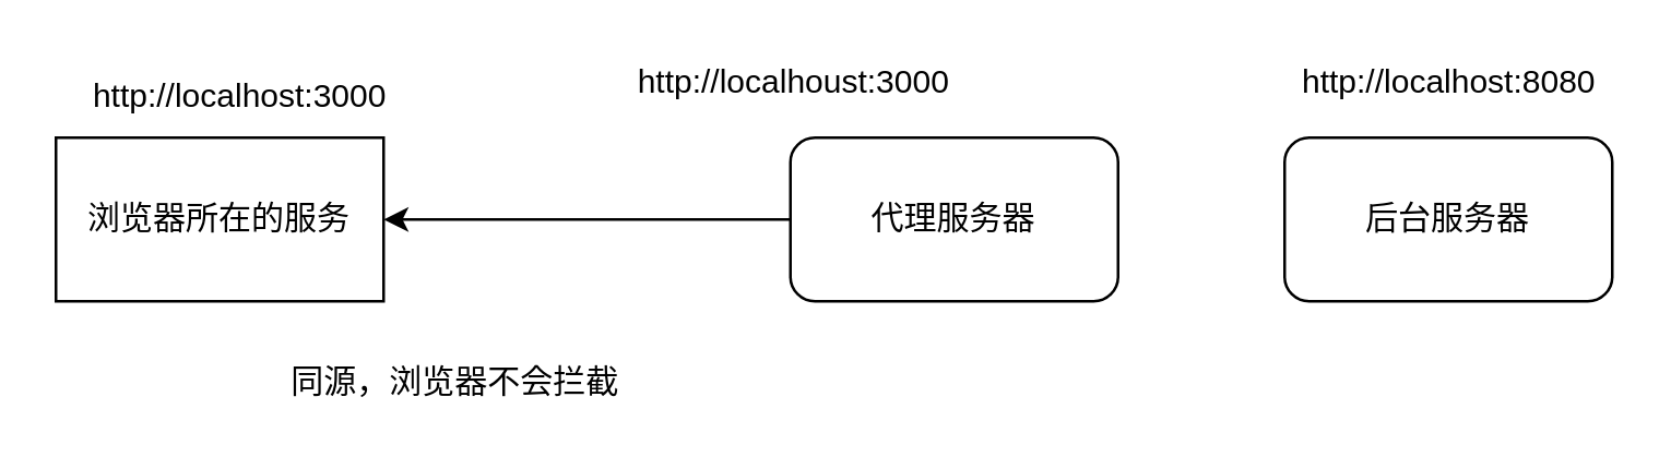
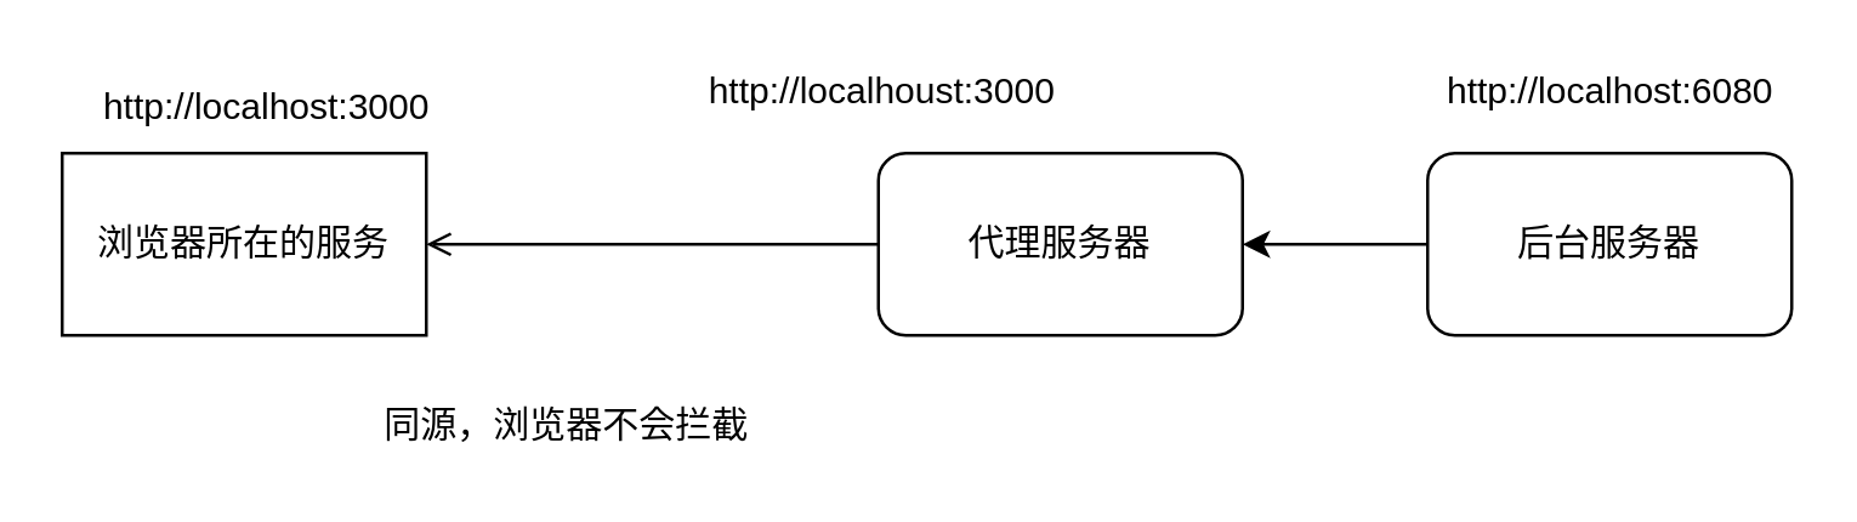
- <mxCell id="6" value="http://localhost:8080" style="text;html=1;align=center;verticalAlign=middle;resizable=0;points=[];autosize=1;strokeColor=none;fillColor=none;" vertex="1" parent="1"><mxGeometry x="470" y="20" width="120" height="20" as="geometry" /></mxCell>
+ <mxCell id="6" value="http://localhost:6080" style="text;html=1;align=center;verticalAlign=middle;resizable=0;points=[];autosize=1;strokeColor=none;fillColor=none;" vertex="1" parent="1"><mxGeometry x="470" y="20" width="120" height="20" as="geometry" /></mxCell>
- <mxCell id="7" style="edgeStyle=none;html=1;exitX=0;exitY=0.5;exitDx=0;exitDy=0;" edge="1" parent="1" source="8" target="2"><mxGeometry relative="1" as="geometry" /></mxCell>
+ <mxCell id="7" style="edgeStyle=none;html=1;exitX=0;exitY=0.5;exitDx=0;exitDy=0;endArrow=open;" edge="1" parent="1" source="8" target="2"><mxGeometry relative="1" as="geometry" /></mxCell>
+ <mxCell id="4" style="edgeStyle=none;html=1;exitX=0;exitY=0.5;exitDx=0;exitDy=0;entryX=1;entryY=0.5;entryDx=0;entryDy=0;" edge="1" parent="1" source="5" target="8"><mxGeometry relative="1" as="geometry" /></mxCell>
- <mxCell id="10" value="同源，浏览器不会拦截" style="text;html=1;align=center;verticalAlign=middle;resizable=0;points=[];autosize=1;strokeColor=none;fillColor=none;" vertex="1" parent="1"><mxGeometry x="96" y="130" width="140" height="20" as="geometry" /></mxCell>
+ <mxCell id="10" value="同源，浏览器不会拦截" style="text;html=1;align=center;verticalAlign=middle;resizable=0;points=[];autosize=1;strokeColor=none;fillColor=none;" vertex="1" parent="1"><mxGeometry x="116" y="130" width="140" height="20" as="geometry" /></mxCell>
